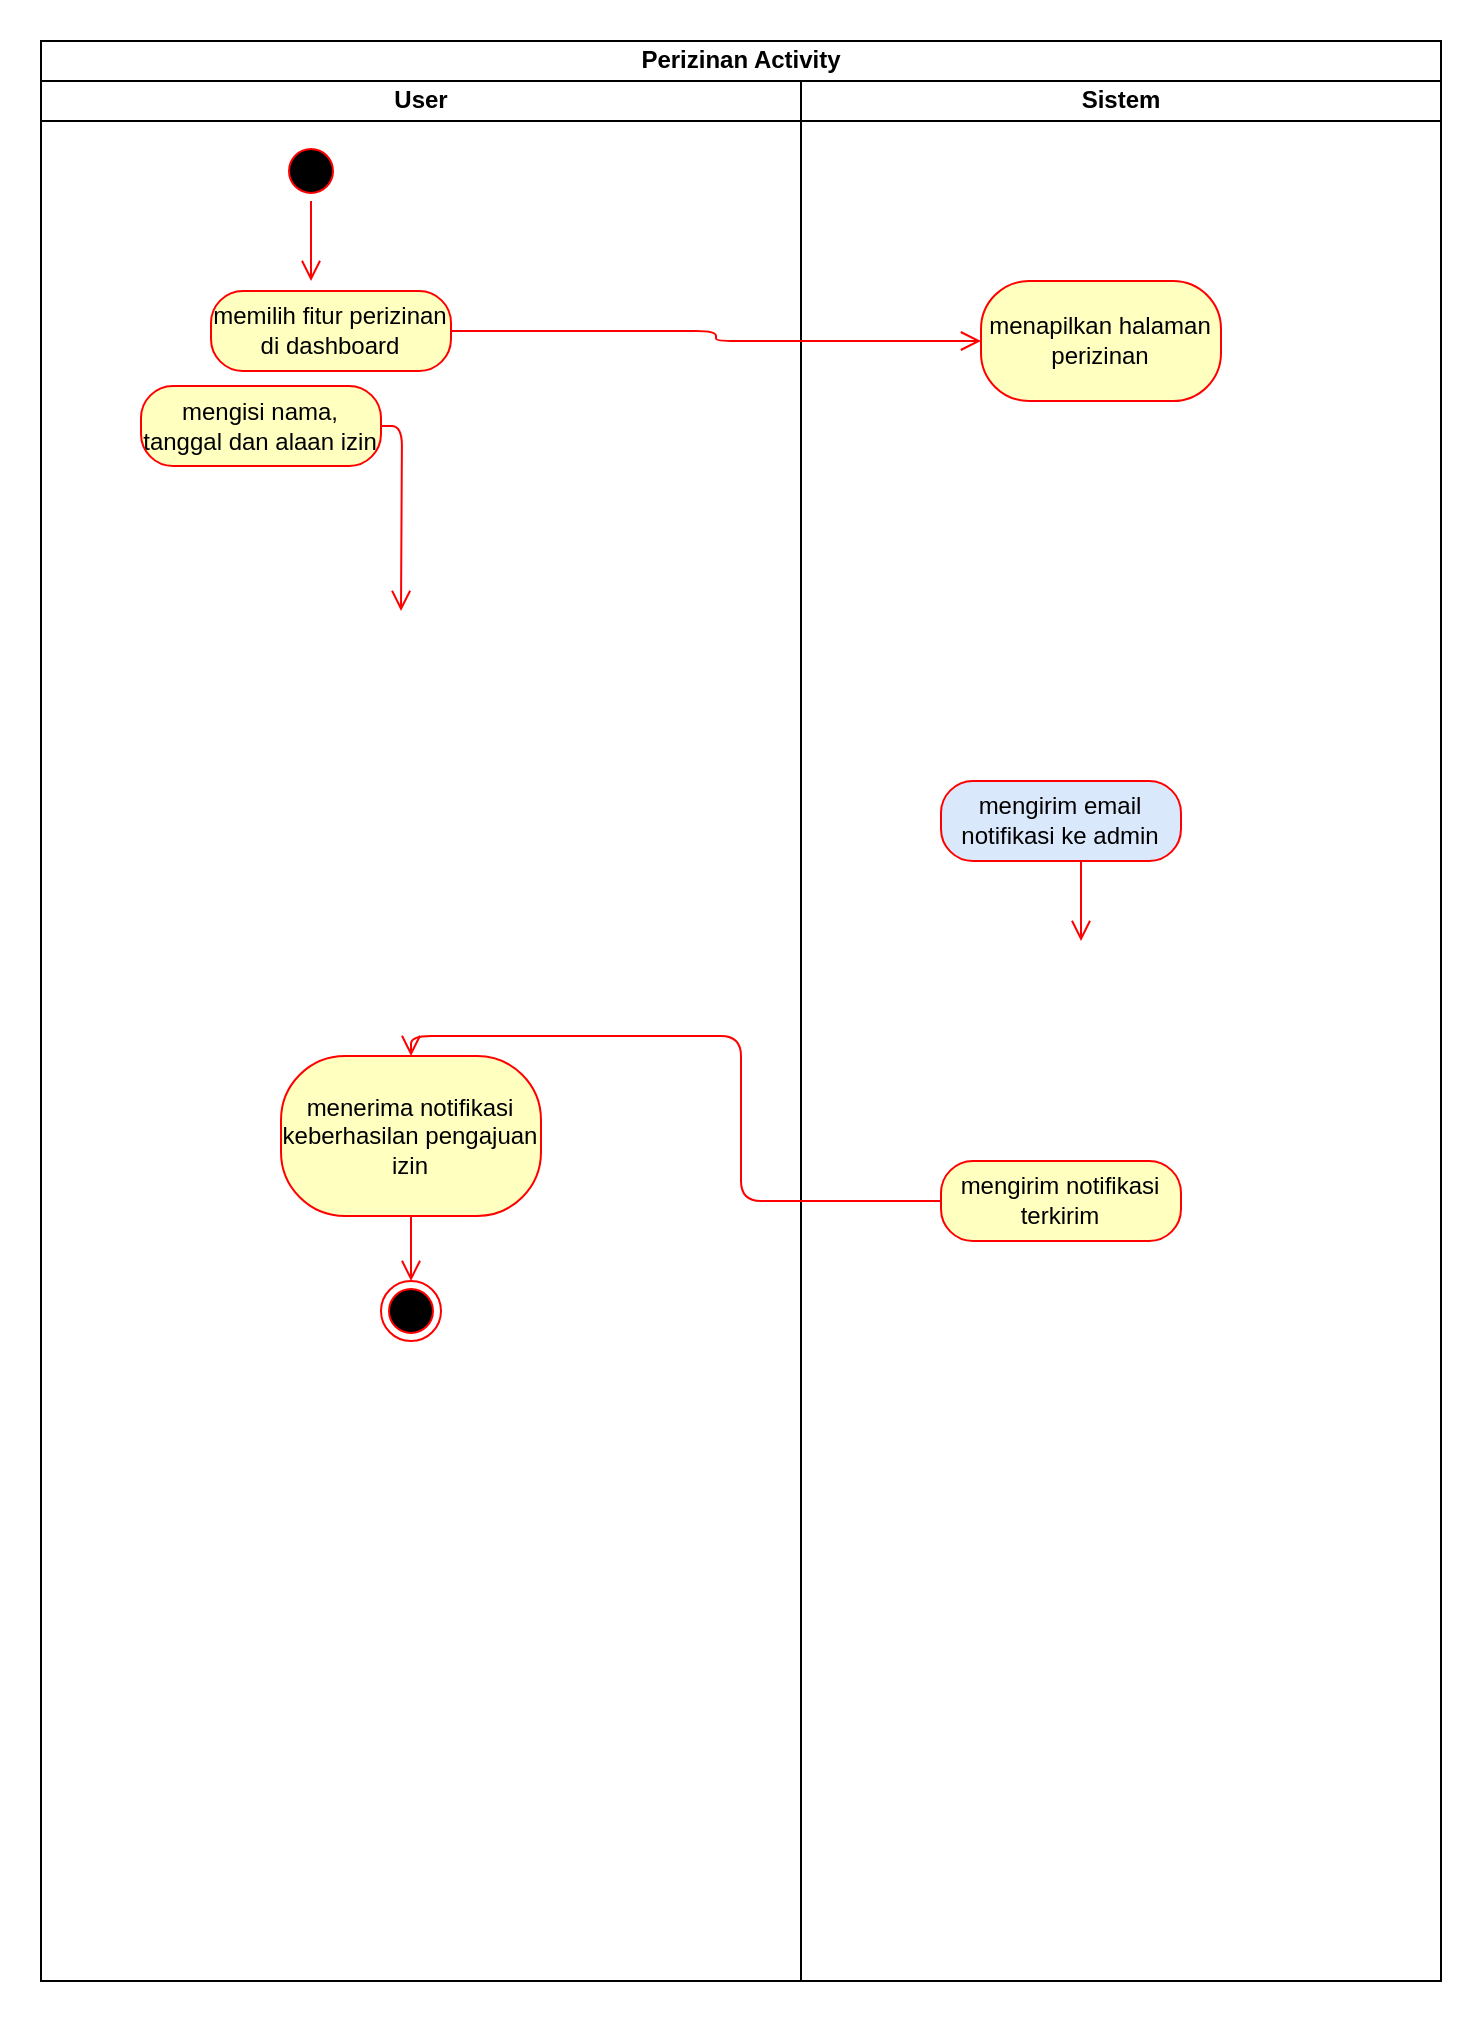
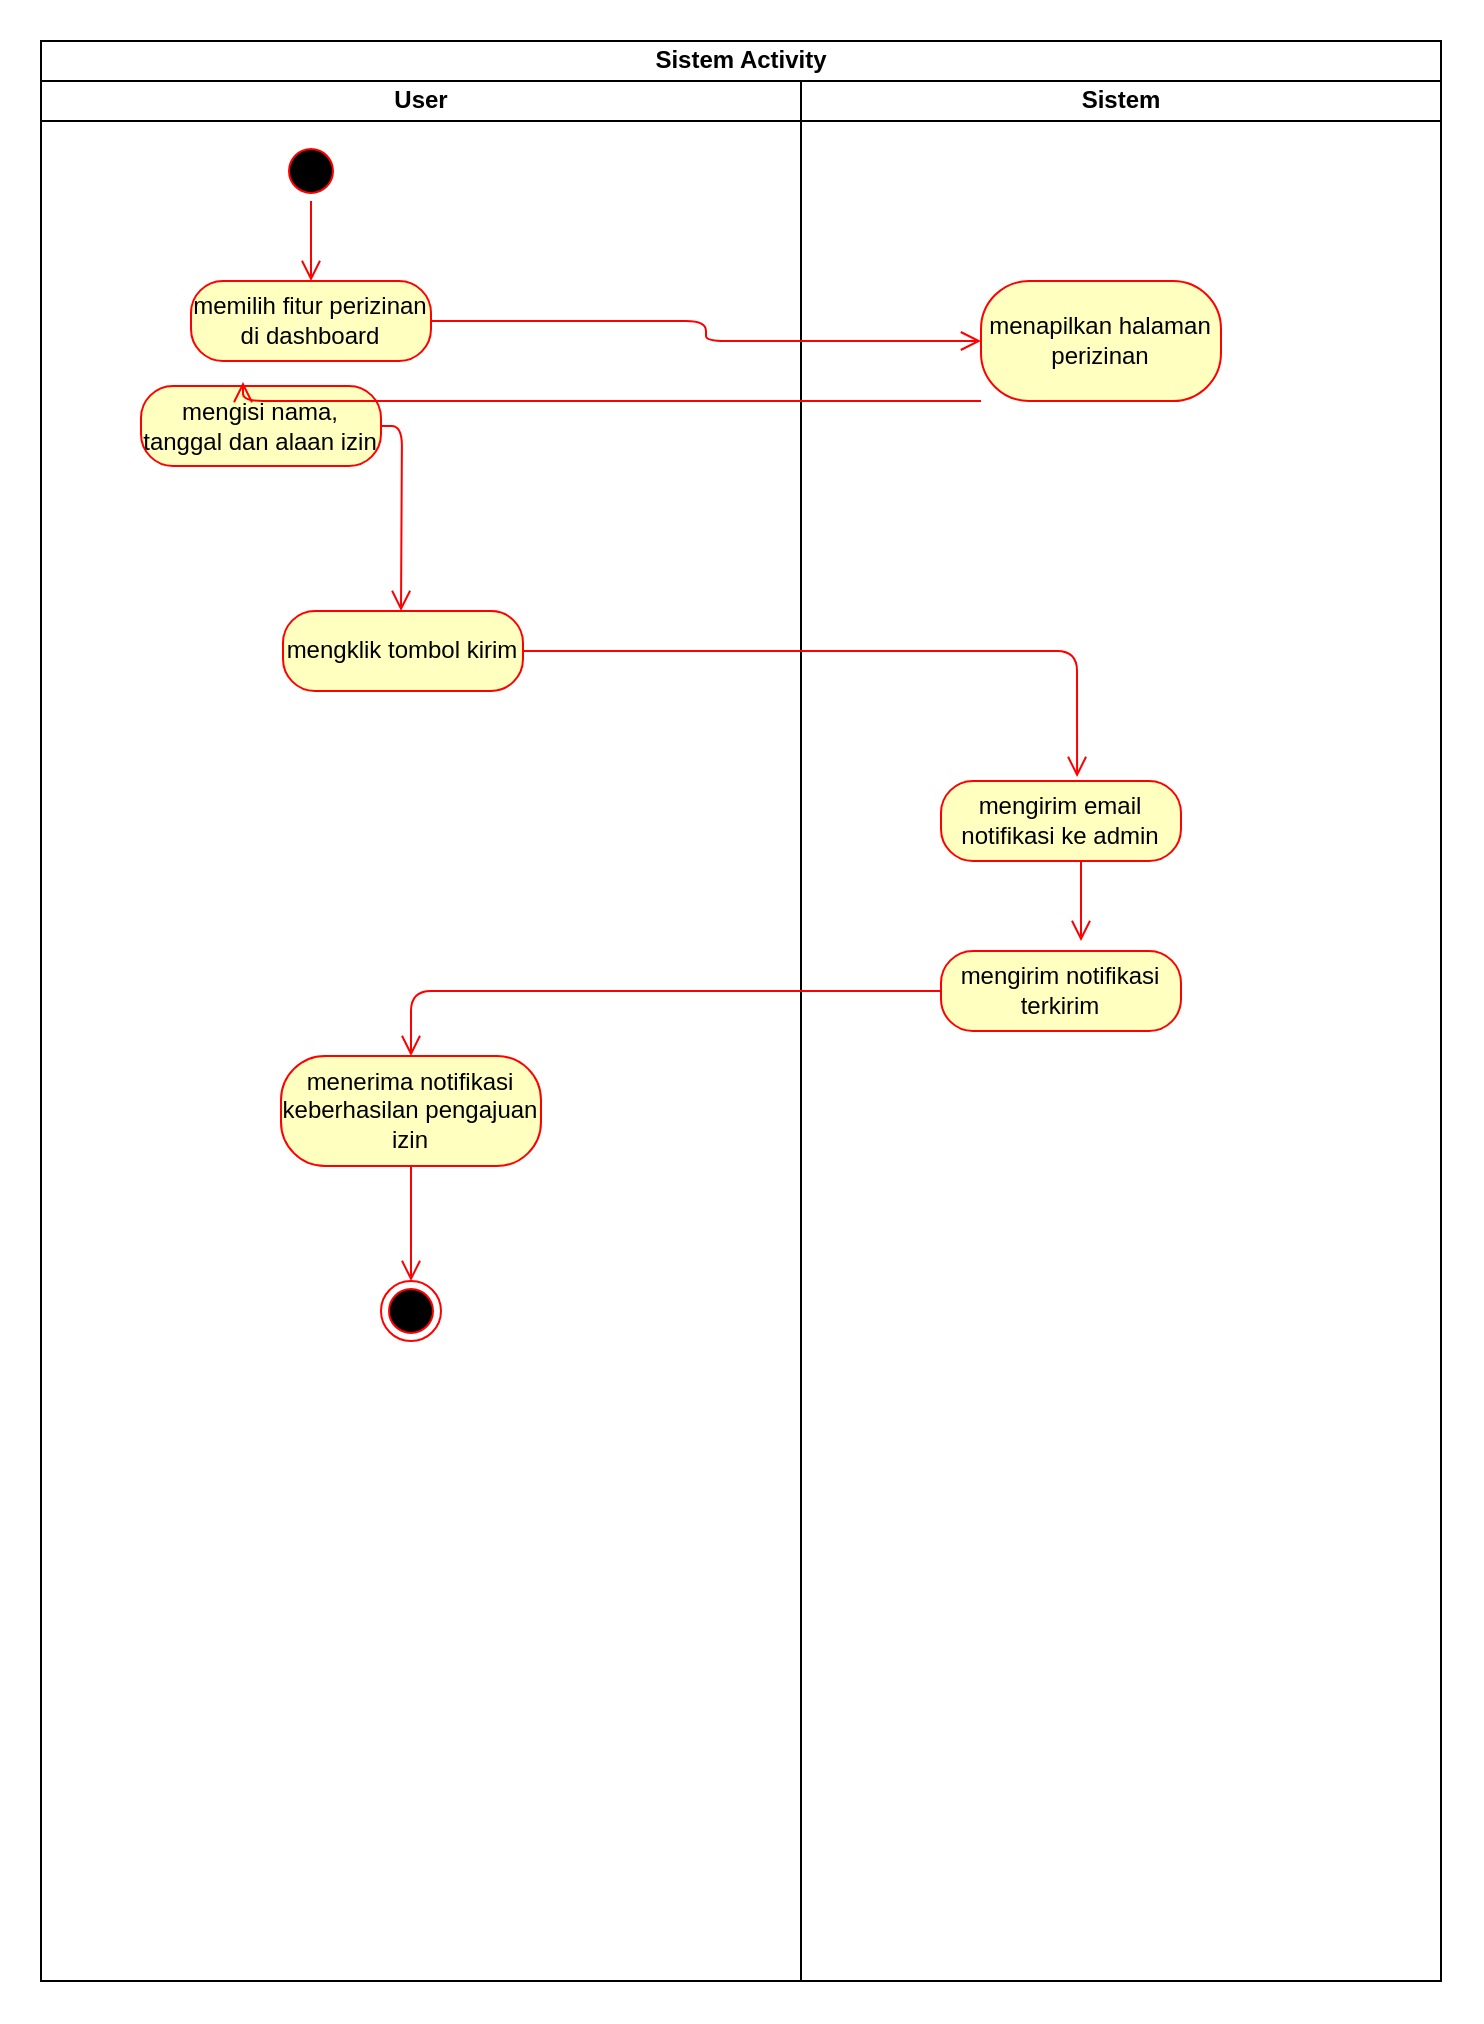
- <mxCell id="2" value="Perizinan Activity" style="swimlane;html=1;childLayout=stackLayout;resizeParent=1;resizeParentMax=0;startSize=20;" parent="1" vertex="1"><mxGeometry x="20" width="700" height="970" as="geometry" y="20" /></mxCell>
+ <mxCell id="2" value="Sistem Activity" style="swimlane;html=1;childLayout=stackLayout;resizeParent=1;resizeParentMax=0;startSize=20;" parent="1" vertex="1"><mxGeometry x="20" width="700" height="970" as="geometry" y="20" /></mxCell>
- <mxCell id="6" value="memilih fitur perizinan di dashboard" style="rounded=1;whiteSpace=wrap;html=1;arcSize=40;fontColor=#000000;fillColor=#ffffc0;strokeColor=#ff0000;" parent="3" vertex="1"><mxGeometry x="85" y="105" width="120" height="40" as="geometry" /></mxCell>
+ <mxCell id="6" value="memilih fitur perizinan di dashboard" style="rounded=1;whiteSpace=wrap;html=1;arcSize=40;fontColor=#000000;fillColor=#ffffc0;strokeColor=#ff0000;" parent="3" vertex="1"><mxGeometry x="75" y="100" width="120" height="40" as="geometry" /></mxCell>
+ <mxCell id="18" value="" style="edgeStyle=orthogonalEdgeStyle;html=1;verticalAlign=bottom;endArrow=open;endSize=8;strokeColor=#ff0000;entryX=0.425;entryY=-0.05;entryDx=0;entryDy=0;entryPerimeter=0;" parent="2" source="14" edge="1" target="7"><mxGeometry relative="1" as="geometry"><mxPoint x="70" y="170" as="targetPoint" /><Array as="points"><mxPoint x="530" y="180" /><mxPoint x="171" y="180" /></Array></mxGeometry></mxCell>
+ <mxCell id="12" value="mengklik tombol kirim" style="rounded=1;whiteSpace=wrap;html=1;arcSize=40;fontColor=#000000;fillColor=#ffffc0;strokeColor=#ff0000;" vertex="1" parent="3"><mxGeometry x="121" y="265" width="120" height="40" as="geometry" /></mxCell>
+ <mxCell id="20" value="" style="edgeStyle=orthogonalEdgeStyle;html=1;verticalAlign=bottom;endArrow=open;endSize=8;strokeColor=#ff0000;entryX=0.567;entryY=-0.05;entryDx=0;entryDy=0;entryPerimeter=0;" edge="1" source="12" parent="2" target="15"><mxGeometry relative="1" as="geometry"><mxPoint x="181" y="380" as="targetPoint" /></mxGeometry></mxCell>
- <mxCell id="15" value="mengirim email notifikasi ke admin" style="rounded=1;whiteSpace=wrap;html=1;arcSize=40;fontColor=#000000;fillColor=#dae8fc;strokeColor=#ff0000;" vertex="1" parent="13"><mxGeometry x="70" y="350" width="120" height="40" as="geometry" /></mxCell>
+ <mxCell id="15" value="mengirim email notifikasi ke admin" style="rounded=1;whiteSpace=wrap;html=1;arcSize=40;fontColor=#000000;fillColor=#ffffc0;strokeColor=#ff0000;" vertex="1" parent="13"><mxGeometry x="70" y="350" width="120" height="40" as="geometry" /></mxCell>
- <mxCell id="10" value="menerima notifikasi keberhasilan pengajuan izin" style="rounded=1;whiteSpace=wrap;html=1;arcSize=40;fontColor=#000000;fillColor=#ffffc0;strokeColor=#ff0000;" vertex="1" parent="3"><mxGeometry x="120" y="487.5" width="130" height="80" as="geometry" /></mxCell>
+ <mxCell id="10" value="menerima notifikasi keberhasilan pengajuan izin" style="rounded=1;whiteSpace=wrap;html=1;arcSize=40;fontColor=#000000;fillColor=#ffffc0;strokeColor=#ff0000;" vertex="1" parent="3"><mxGeometry x="120" y="487.5" width="130" height="55" as="geometry" /></mxCell>
- <mxCell id="16" value="mengirim notifikasi terkirim" style="rounded=1;whiteSpace=wrap;html=1;arcSize=40;fontColor=#000000;fillColor=#ffffc0;strokeColor=#ff0000;" vertex="1" parent="13"><mxGeometry x="70" y="540" width="120" height="40" as="geometry" /></mxCell>
+ <mxCell id="16" value="mengirim notifikasi terkirim" style="rounded=1;whiteSpace=wrap;html=1;arcSize=40;fontColor=#000000;fillColor=#ffffc0;strokeColor=#ff0000;" vertex="1" parent="13"><mxGeometry x="70" y="435" width="120" height="40" as="geometry" /></mxCell>
